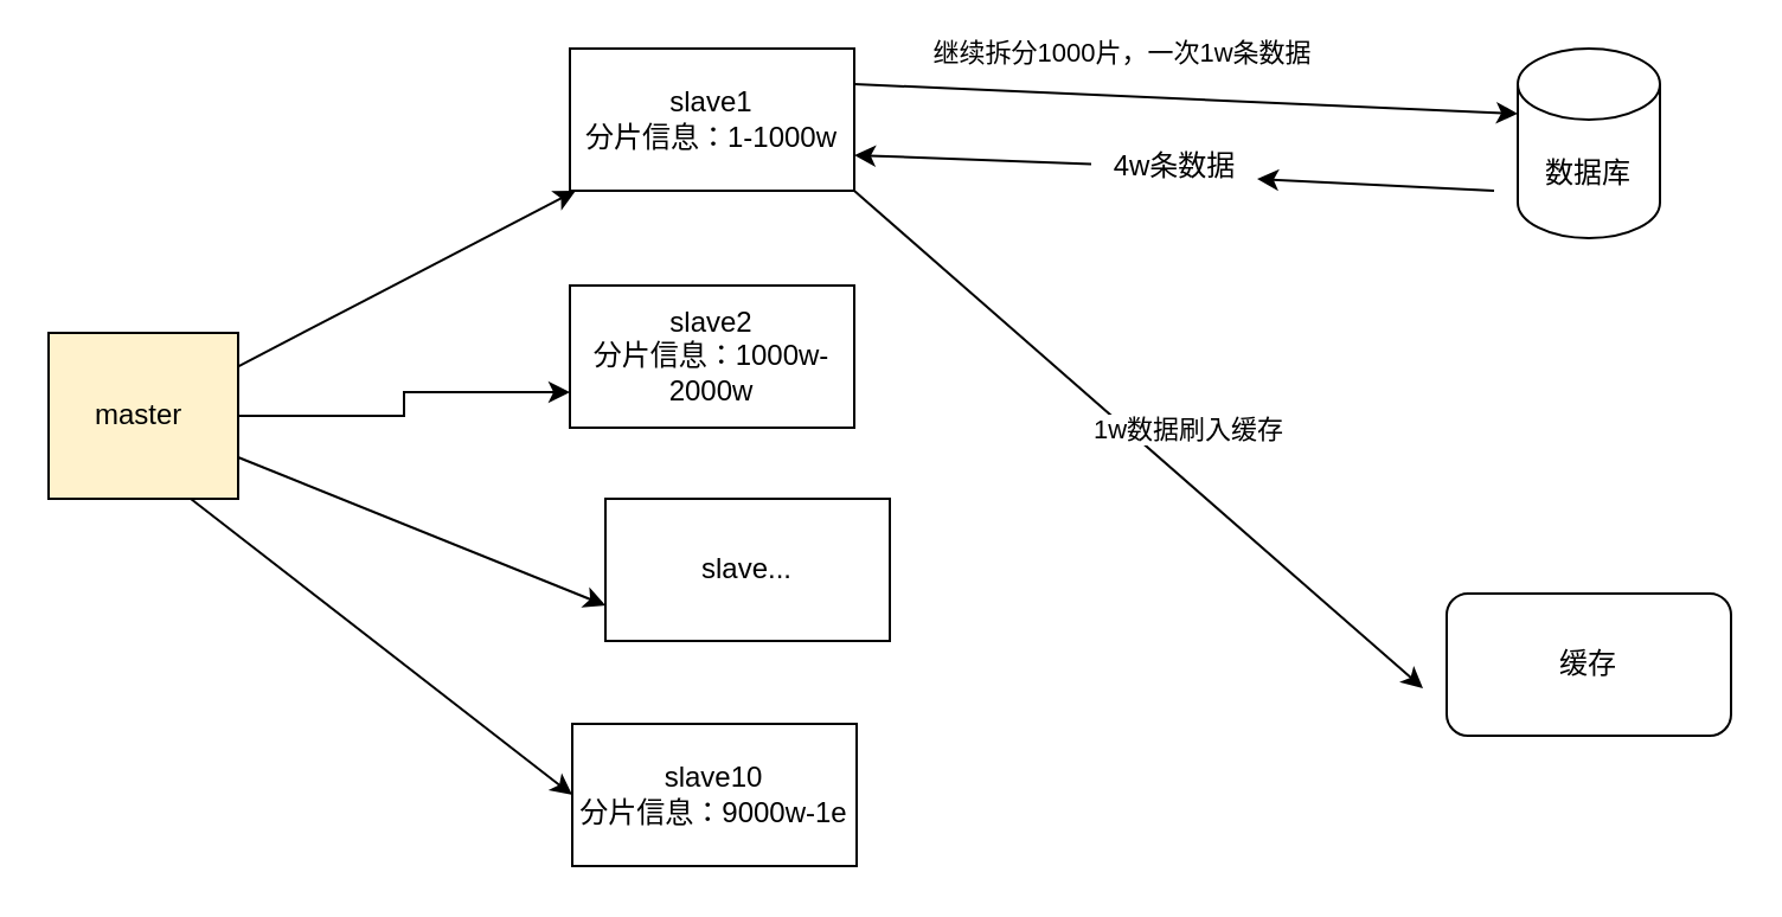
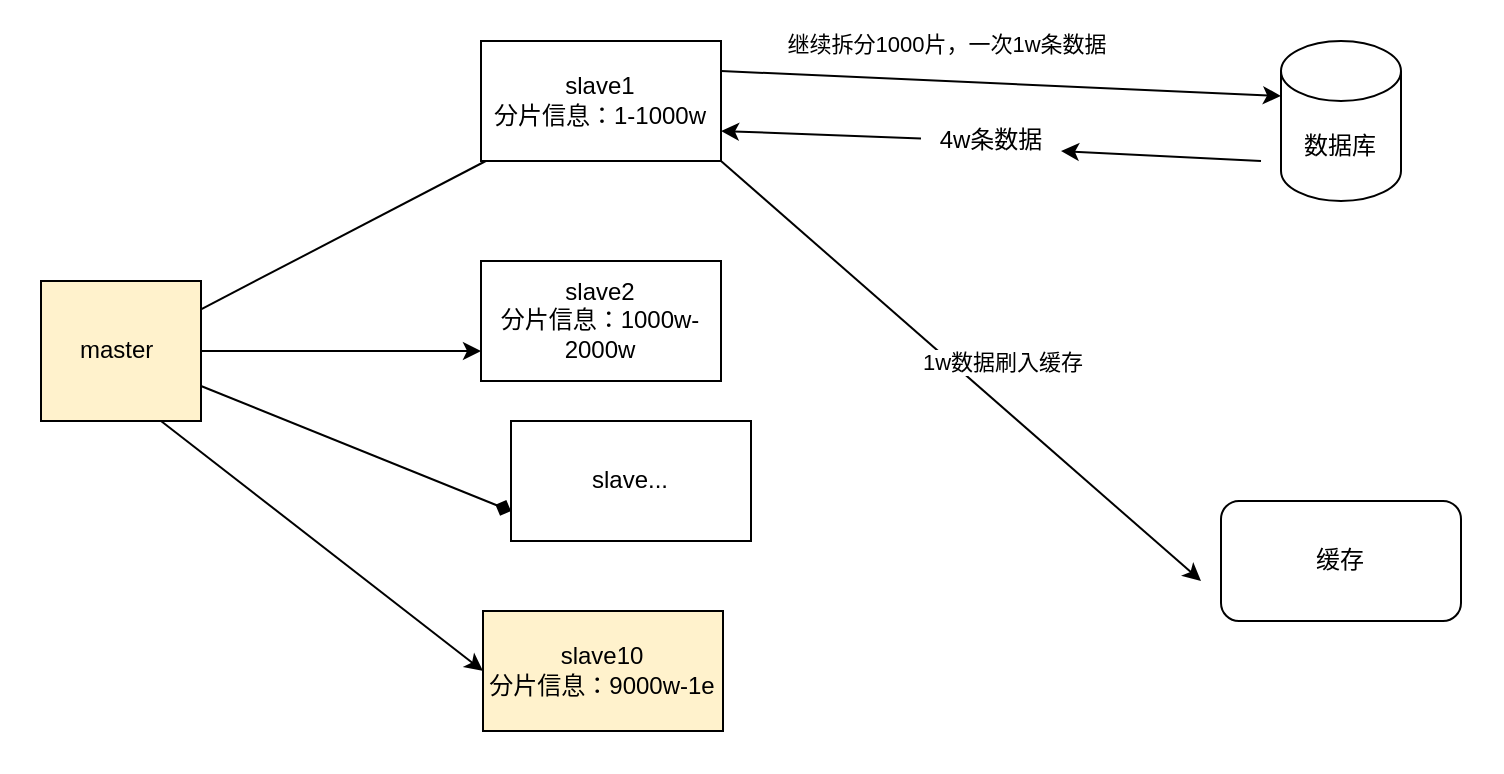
- <mxCell id="10" value="" style="endArrow=classic;html=1;" edge="1" parent="1" source="3" target="4"><mxGeometry width="50" height="50" relative="1" as="geometry"><mxPoint x="310" y="220" as="sourcePoint" /><mxPoint x="360" y="170" as="targetPoint" /></mxGeometry></mxCell>
+ <mxCell id="10" value="" style="endArrow=none;html=1;" edge="1" parent="1" source="3" target="4"><mxGeometry width="50" height="50" relative="1" as="geometry"><mxPoint x="310" y="220" as="sourcePoint" /><mxPoint x="360" y="170" as="targetPoint" /></mxGeometry></mxCell>
- <mxCell id="5" value="slave2&lt;br&gt;分片信息：1000w-2000w" style="rounded=0;whiteSpace=wrap;html=1;" vertex="1" parent="1"><mxGeometry x="240" y="120" width="120" height="60" as="geometry" /></mxCell>
+ <mxCell id="5" value="slave2&lt;br&gt;分片信息：1000w-2000w" style="rounded=0;whiteSpace=wrap;html=1;" vertex="1" parent="1"><mxGeometry x="240" y="130" width="120" height="60" as="geometry" /></mxCell>
- <mxCell id="9" value="" style="endArrow=classic;html=1;exitX=1;exitY=0.75;exitDx=0;exitDy=0;entryX=0;entryY=0.75;entryDx=0;entryDy=0;" edge="1" parent="1" source="3" target="8"><mxGeometry width="50" height="50" relative="1" as="geometry"><mxPoint x="310" y="230" as="sourcePoint" /><mxPoint x="360" y="180" as="targetPoint" /></mxGeometry></mxCell>
+ <mxCell id="9" value="" style="endArrow=diamond;html=1;exitX=1;exitY=0.75;exitDx=0;exitDy=0;entryX=0;entryY=0.75;entryDx=0;entryDy=0;" edge="1" parent="1" source="3" target="8"><mxGeometry width="50" height="50" relative="1" as="geometry"><mxPoint x="310" y="230" as="sourcePoint" /><mxPoint x="360" y="180" as="targetPoint" /></mxGeometry></mxCell>
- <mxCell id="6" value="slave10&lt;br&gt;分片信息：9000w-1e" style="rounded=0;whiteSpace=wrap;html=1;" vertex="1" parent="1"><mxGeometry x="241" y="305" width="120" height="60" as="geometry" /></mxCell>
+ <mxCell id="6" value="slave10&lt;br&gt;分片信息：9000w-1e" style="rounded=0;whiteSpace=wrap;html=1;fillColor=#fff2cc;" vertex="1" parent="1"><mxGeometry x="241" y="305" width="120" height="60" as="geometry" /></mxCell>
